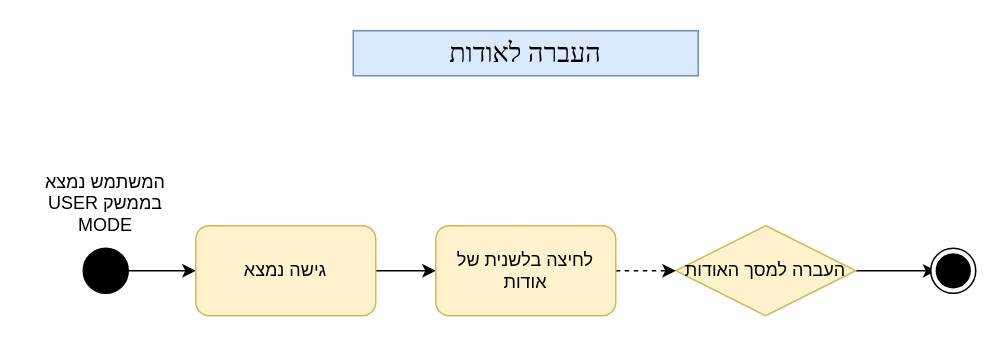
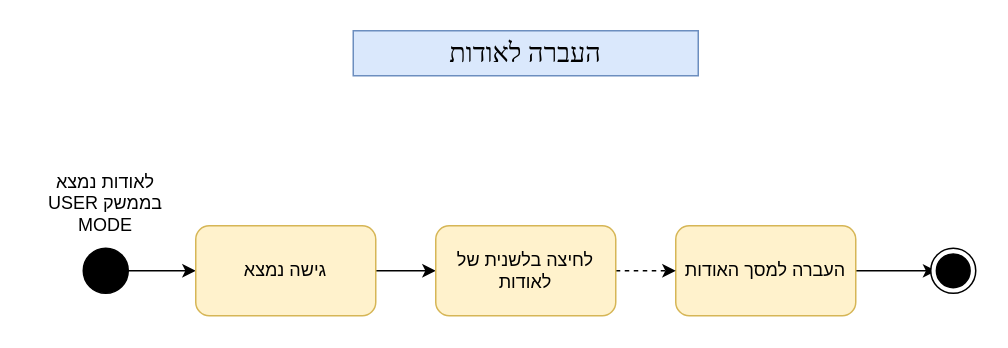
- <mxCell id="4" value="המשתמש נמצא בממשק USER MODE" style="text;html=1;strokeColor=none;fillColor=none;align=center;verticalAlign=middle;whiteSpace=wrap;rounded=0;textDirection=rtl;" parent="1" vertex="1"><mxGeometry x="20" y="120" width="100" height="30" as="geometry" /></mxCell>
+ <mxCell id="4" value="לאודות נמצא בממשק USER MODE" style="text;html=1;strokeColor=none;fillColor=none;align=center;verticalAlign=middle;whiteSpace=wrap;rounded=0;textDirection=rtl;" parent="1" vertex="1"><mxGeometry x="20" y="120" width="100" height="30" as="geometry" /></mxCell>
- <mxCell id="13" value="לחיצה בלשנית של אודות" style="rounded=1;whiteSpace=wrap;html=1;fillColor=#fff2cc;strokeColor=#d6b656;align=center;textDirection=rtl;" parent="1" vertex="1"><mxGeometry x="290" y="150" width="120" height="60" as="geometry" /></mxCell>
+ <mxCell id="13" value="לחיצה בלשנית של לאודות" style="rounded=1;whiteSpace=wrap;html=1;fillColor=#fff2cc;strokeColor=#d6b656;align=center;textDirection=rtl;" parent="1" vertex="1"><mxGeometry x="290" y="150" width="120" height="60" as="geometry" /></mxCell>
- <mxCell id="7" value="העברה למסך האודות" style="rhombus;whiteSpace=wrap;html=1;fillColor=#fff2cc;strokeColor=#d6b656;align=center;textDirection=rtl;" parent="1" vertex="1"><mxGeometry x="450" y="150" width="120" height="60" as="geometry" /></mxCell>
+ <mxCell id="7" value="העברה למסך האודות" style="rounded=1;whiteSpace=wrap;html=1;fillColor=#fff2cc;strokeColor=#d6b656;align=center;textDirection=rtl;" parent="1" vertex="1"><mxGeometry x="450" y="150" width="120" height="60" as="geometry" /></mxCell>
